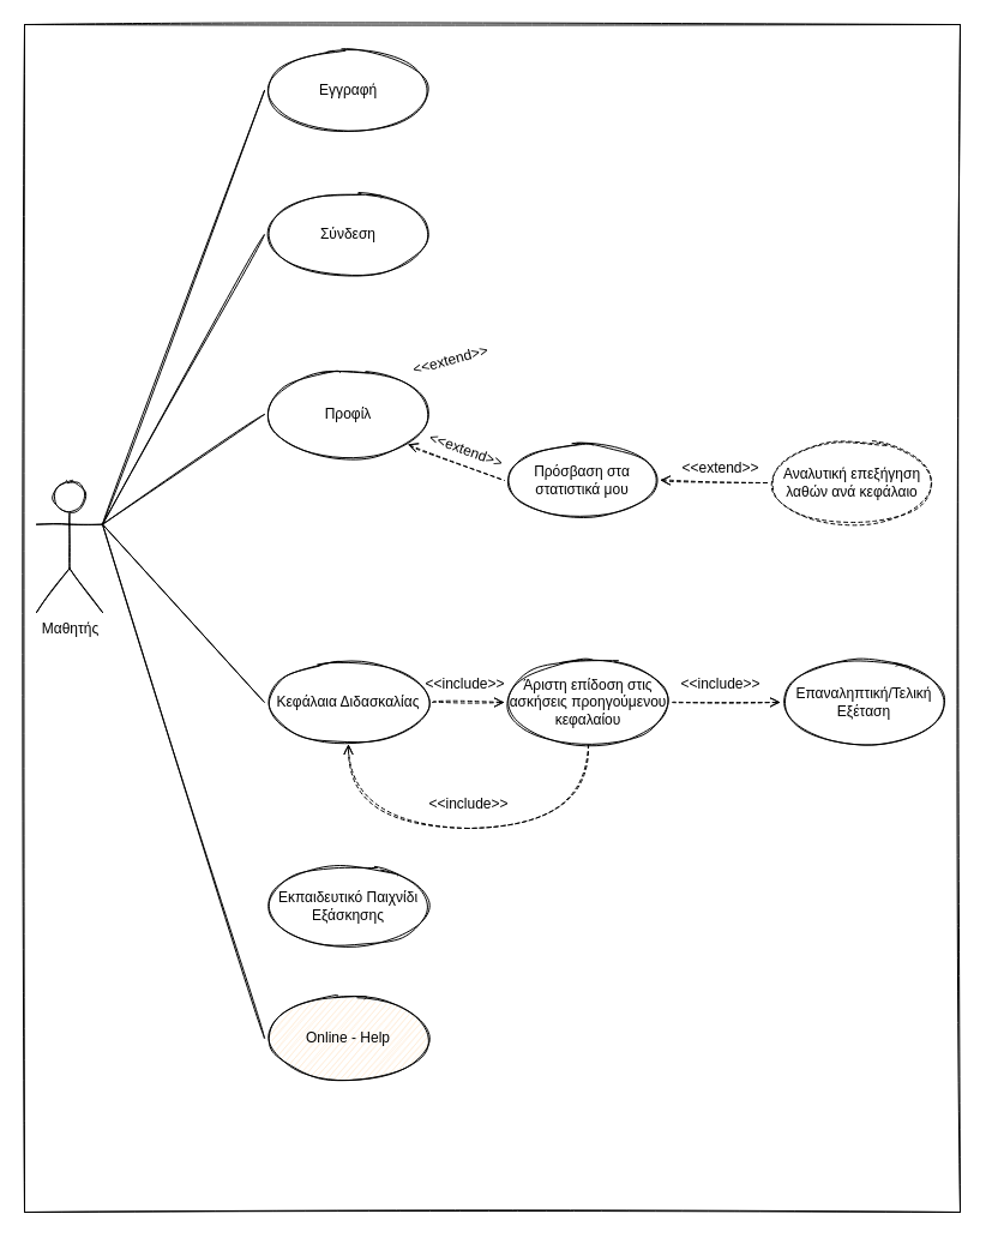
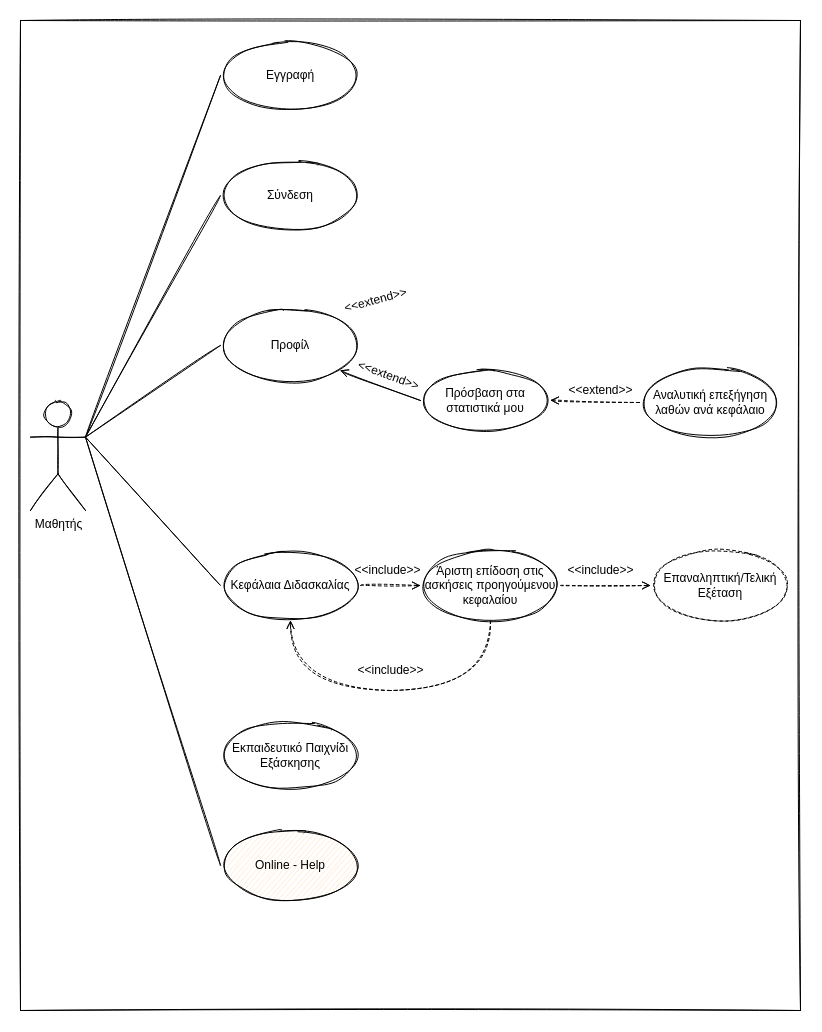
- <mxCell id="9" style="edgeStyle=none;orthogonalLoop=1;jettySize=auto;html=1;exitX=1;exitY=1;exitDx=0;exitDy=0;entryX=0;entryY=0.5;entryDx=0;entryDy=0;endArrow=none;endFill=0;dashed=1;startArrow=open;startFill=0;shadow=0;curved=1;sketch=1;" parent="1" source="10" target="17" edge="1"><mxGeometry relative="1" as="geometry" /></mxCell>
+ <mxCell id="9" style="edgeStyle=none;orthogonalLoop=1;jettySize=auto;html=1;exitX=1;exitY=1;exitDx=0;exitDy=0;entryX=0;entryY=0.5;entryDx=0;entryDy=0;endArrow=none;endFill=0;dashed=0;startArrow=open;startFill=0;shadow=0;curved=1;sketch=1;" parent="1" source="10" target="17" edge="1"><mxGeometry relative="1" as="geometry" /></mxCell>
- <mxCell id="29" value="Αναλυτική επεξήγηση λαθών ανά κεφάλαιο" style="ellipse;whiteSpace=wrap;html=1;shadow=0;sketch=1;dashed=1;" vertex="1" parent="1"><mxGeometry x="640" y="367" width="140" height="70" as="geometry" /></mxCell>
+ <mxCell id="29" value="Αναλυτική επεξήγηση λαθών ανά κεφάλαιο" style="ellipse;whiteSpace=wrap;html=1;shadow=0;sketch=1;" vertex="1" parent="1"><mxGeometry x="640" y="367" width="140" height="70" as="geometry" /></mxCell>
- <mxCell id="21" value="Επαναληπτική/Τελική Εξέταση" style="ellipse;whiteSpace=wrap;html=1;shadow=0;sketch=1;" parent="1" vertex="1"><mxGeometry x="650" y="550" width="140" height="70" as="geometry" /></mxCell>
+ <mxCell id="21" value="Επαναληπτική/Τελική Εξέταση" style="ellipse;whiteSpace=wrap;html=1;shadow=0;sketch=1;dashed=1;" parent="1" vertex="1"><mxGeometry x="650" y="550" width="140" height="70" as="geometry" /></mxCell>
